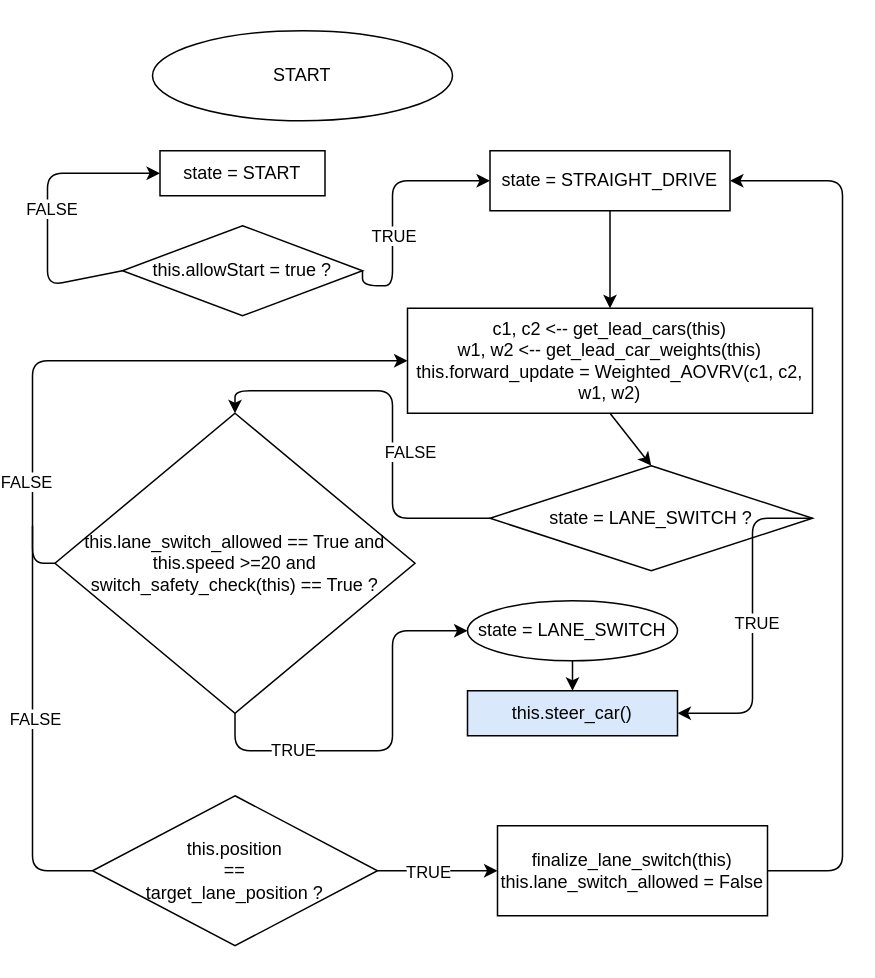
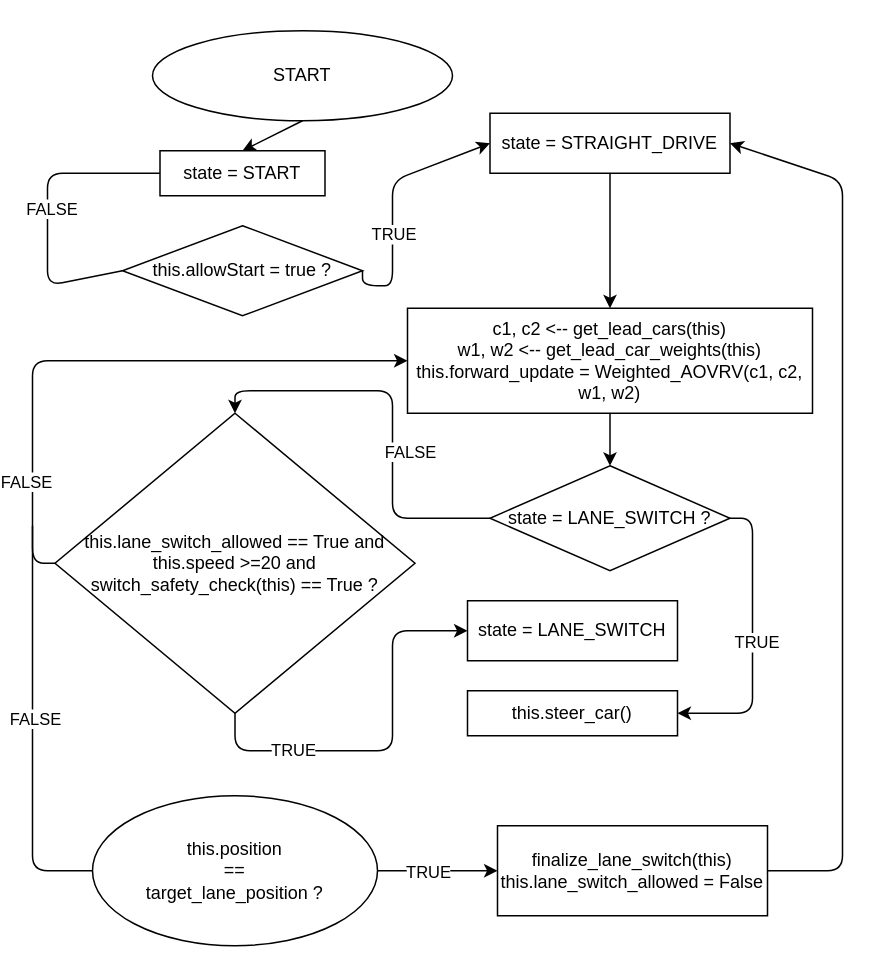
+ <mxCell id="7" value="" style="endArrow=classic;html=1;exitX=0.5;exitY=1;exitDx=0;exitDy=0;entryX=0.5;entryY=0;entryDx=0;entryDy=0;" edge="1" parent="1" source="2" target="3"><mxGeometry width="50" height="50" relative="1" as="geometry"><mxPoint x="300" y="370" as="sourcePoint" /><mxPoint x="350" y="320" as="targetPoint" /></mxGeometry></mxCell>
- <mxCell id="5" value="" style="endArrow=classic;html=1;entryX=0;entryY=0.5;entryDx=0;entryDy=0;exitX=0;exitY=0.5;exitDx=0;exitDy=0;" edge="1" parent="1" source="4" target="3"><mxGeometry width="50" height="50" relative="1" as="geometry"><mxPoint x="300" y="380" as="sourcePoint" /><mxPoint x="350" y="330" as="targetPoint" /><Array as="points"><mxPoint x="30" y="190" /><mxPoint x="30" y="115" /></Array></mxGeometry></mxCell>
+ <mxCell id="5" value="" style="endArrow=none;html=1;entryX=0;entryY=0.5;entryDx=0;entryDy=0;exitX=0;exitY=0.5;exitDx=0;exitDy=0;" edge="1" parent="1" source="4" target="3"><mxGeometry width="50" height="50" relative="1" as="geometry"><mxPoint x="300" y="380" as="sourcePoint" /><mxPoint x="350" y="330" as="targetPoint" /><Array as="points"><mxPoint x="30" y="190" /><mxPoint x="30" y="115" /></Array></mxGeometry></mxCell>
- <mxCell id="24" value="state = STRAIGHT_DRIVE" style="rounded=0;whiteSpace=wrap;html=1;" vertex="1" parent="1"><mxGeometry x="325" y="100" width="160" height="40" as="geometry" /></mxCell>
+ <mxCell id="24" value="state = STRAIGHT_DRIVE" style="rounded=0;whiteSpace=wrap;html=1;" vertex="1" parent="1"><mxGeometry x="325" y="75" width="160" height="40" as="geometry" /></mxCell>
- <mxCell id="28" value="state = LANE_SWITCH ?" style="rhombus;whiteSpace=wrap;html=1;" vertex="1" parent="1"><mxGeometry x="325" y="310" width="215" height="70" as="geometry" /></mxCell>
+ <mxCell id="28" value="state = LANE_SWITCH ?" style="rhombus;whiteSpace=wrap;html=1;" vertex="1" parent="1"><mxGeometry x="325" y="310" width="160" height="70" as="geometry" /></mxCell>
- <mxCell id="26" value="state = LANE_SWITCH" style="ellipse;whiteSpace=wrap;html=1;" vertex="1" parent="1"><mxGeometry x="310" y="400" width="140" height="40" as="geometry" /></mxCell>
+ <mxCell id="26" value="state = LANE_SWITCH" style="rounded=0;whiteSpace=wrap;html=1;" vertex="1" parent="1"><mxGeometry x="310" y="400" width="140" height="40" as="geometry" /></mxCell>
- <mxCell id="27" value="" style="endArrow=classic;html=1;entryX=0.5;entryY=0;entryDx=0;entryDy=0;exitX=0.5;exitY=1;exitDx=0;exitDy=0;" edge="1" parent="1" source="26" target="16"><mxGeometry width="50" height="50" relative="1" as="geometry"><mxPoint x="280" y="460" as="sourcePoint" /><mxPoint x="330" y="410" as="targetPoint" /></mxGeometry></mxCell>
- <mxCell id="16" value="this.steer_car()" style="rounded=0;whiteSpace=wrap;html=1;fillColor=#dae8fc;" vertex="1" parent="1"><mxGeometry x="310" y="460" width="140" height="30" as="geometry" /></mxCell>
+ <mxCell id="16" value="this.steer_car()" style="rounded=0;whiteSpace=wrap;html=1;" vertex="1" parent="1"><mxGeometry x="310" y="460" width="140" height="30" as="geometry" /></mxCell>
- <mxCell id="17" value="this.position &lt;br&gt;== &lt;br&gt;target_lane_position ?" style="rhombus;whiteSpace=wrap;html=1;" vertex="1" parent="1"><mxGeometry x="60" y="530" width="190" height="100" as="geometry" /></mxCell>
+ <mxCell id="17" value="this.position &lt;br&gt;== &lt;br&gt;target_lane_position ?" style="ellipse;whiteSpace=wrap;html=1;" vertex="1" parent="1"><mxGeometry x="60" y="530" width="190" height="100" as="geometry" /></mxCell>
